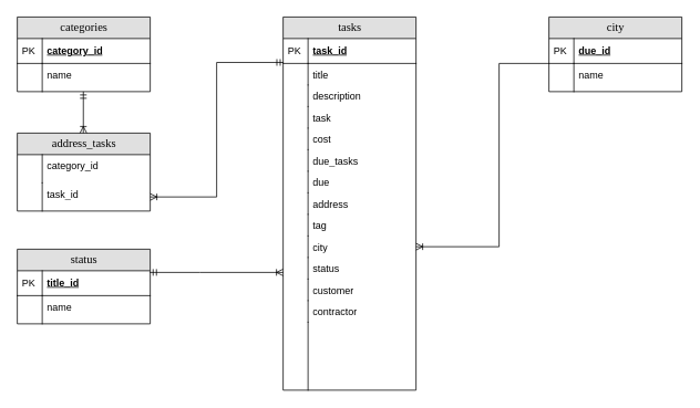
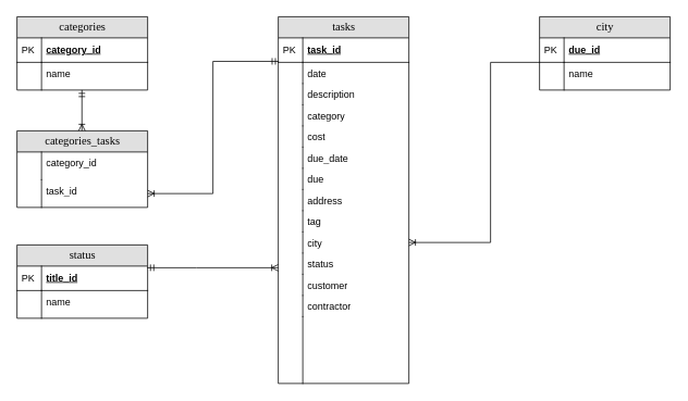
- <mxCell id="5" value="title" style="shape=partialRectangle;top=0;left=0;right=0;bottom=0;html=1;align=left;verticalAlign=top;fillColor=none;spacingLeft=34;spacingRight=4;whiteSpace=wrap;overflow=hidden;rotatable=0;points=[[0,0.5],[1,0.5]];portConstraint=eastwest;dropTarget=0;" parent="2" vertex="1"><mxGeometry y="56" width="160" height="26" as="geometry" /></mxCell>
+ <mxCell id="5" value="date" style="shape=partialRectangle;top=0;left=0;right=0;bottom=0;html=1;align=left;verticalAlign=top;fillColor=none;spacingLeft=34;spacingRight=4;whiteSpace=wrap;overflow=hidden;rotatable=0;points=[[0,0.5],[1,0.5]];portConstraint=eastwest;dropTarget=0;" parent="2" vertex="1"><mxGeometry y="56" width="160" height="26" as="geometry" /></mxCell>
- <mxCell id="9" value="task" style="shape=partialRectangle;top=0;left=0;right=0;bottom=0;html=1;align=left;verticalAlign=top;fillColor=none;spacingLeft=34;spacingRight=4;whiteSpace=wrap;overflow=hidden;rotatable=0;points=[[0,0.5],[1,0.5]];portConstraint=eastwest;dropTarget=0;" parent="2" vertex="1"><mxGeometry y="108" width="160" height="26" as="geometry" /></mxCell>
+ <mxCell id="9" value="category" style="shape=partialRectangle;top=0;left=0;right=0;bottom=0;html=1;align=left;verticalAlign=top;fillColor=none;spacingLeft=34;spacingRight=4;whiteSpace=wrap;overflow=hidden;rotatable=0;points=[[0,0.5],[1,0.5]];portConstraint=eastwest;dropTarget=0;" parent="2" vertex="1"><mxGeometry y="108" width="160" height="26" as="geometry" /></mxCell>
- <mxCell id="47" value="address_tasks" style="swimlane;fontStyle=0;childLayout=stackLayout;horizontal=1;startSize=26;fillColor=#e0e0e0;horizontalStack=0;resizeParent=1;resizeLast=0;collapsible=1;marginBottom=0;swimlaneFillColor=#ffffff;align=center;rounded=0;shadow=0;comic=0;labelBackgroundColor=none;strokeWidth=1;fontFamily=Verdana;fontSize=14;html=1;" vertex="1" parent="1"><mxGeometry x="20" y="160" width="160" height="94" as="geometry" /></mxCell>
+ <mxCell id="47" value="categories_tasks" style="swimlane;fontStyle=0;childLayout=stackLayout;horizontal=1;startSize=26;fillColor=#e0e0e0;horizontalStack=0;resizeParent=1;resizeLast=0;collapsible=1;marginBottom=0;swimlaneFillColor=#ffffff;align=center;rounded=0;shadow=0;comic=0;labelBackgroundColor=none;strokeWidth=1;fontFamily=Verdana;fontSize=14;html=1;" vertex="1" parent="1"><mxGeometry x="20" y="160" width="160" height="94" as="geometry" /></mxCell>
- <mxCell id="13" value="due_tasks" style="shape=partialRectangle;top=0;left=0;right=0;bottom=0;html=1;align=left;verticalAlign=top;fillColor=none;spacingLeft=34;spacingRight=4;whiteSpace=wrap;overflow=hidden;rotatable=0;points=[[0,0.5],[1,0.5]];portConstraint=eastwest;dropTarget=0;" vertex="1" parent="2"><mxGeometry y="160" width="160" height="26" as="geometry" /></mxCell>
+ <mxCell id="13" value="due_date" style="shape=partialRectangle;top=0;left=0;right=0;bottom=0;html=1;align=left;verticalAlign=top;fillColor=none;spacingLeft=34;spacingRight=4;whiteSpace=wrap;overflow=hidden;rotatable=0;points=[[0,0.5],[1,0.5]];portConstraint=eastwest;dropTarget=0;" vertex="1" parent="2"><mxGeometry y="160" width="160" height="26" as="geometry" /></mxCell>
